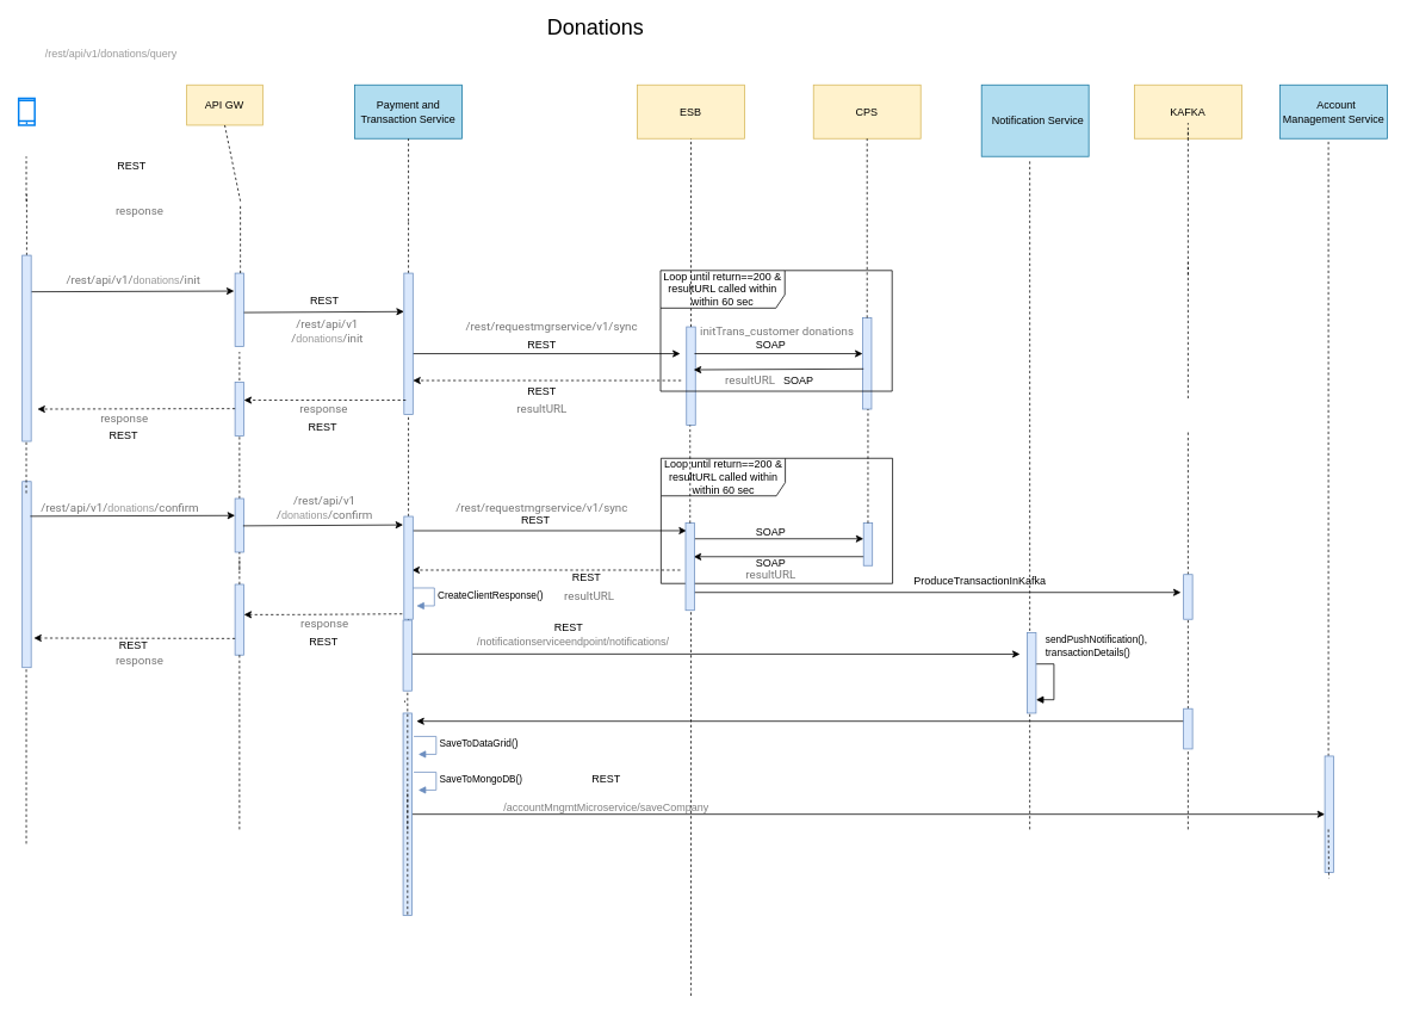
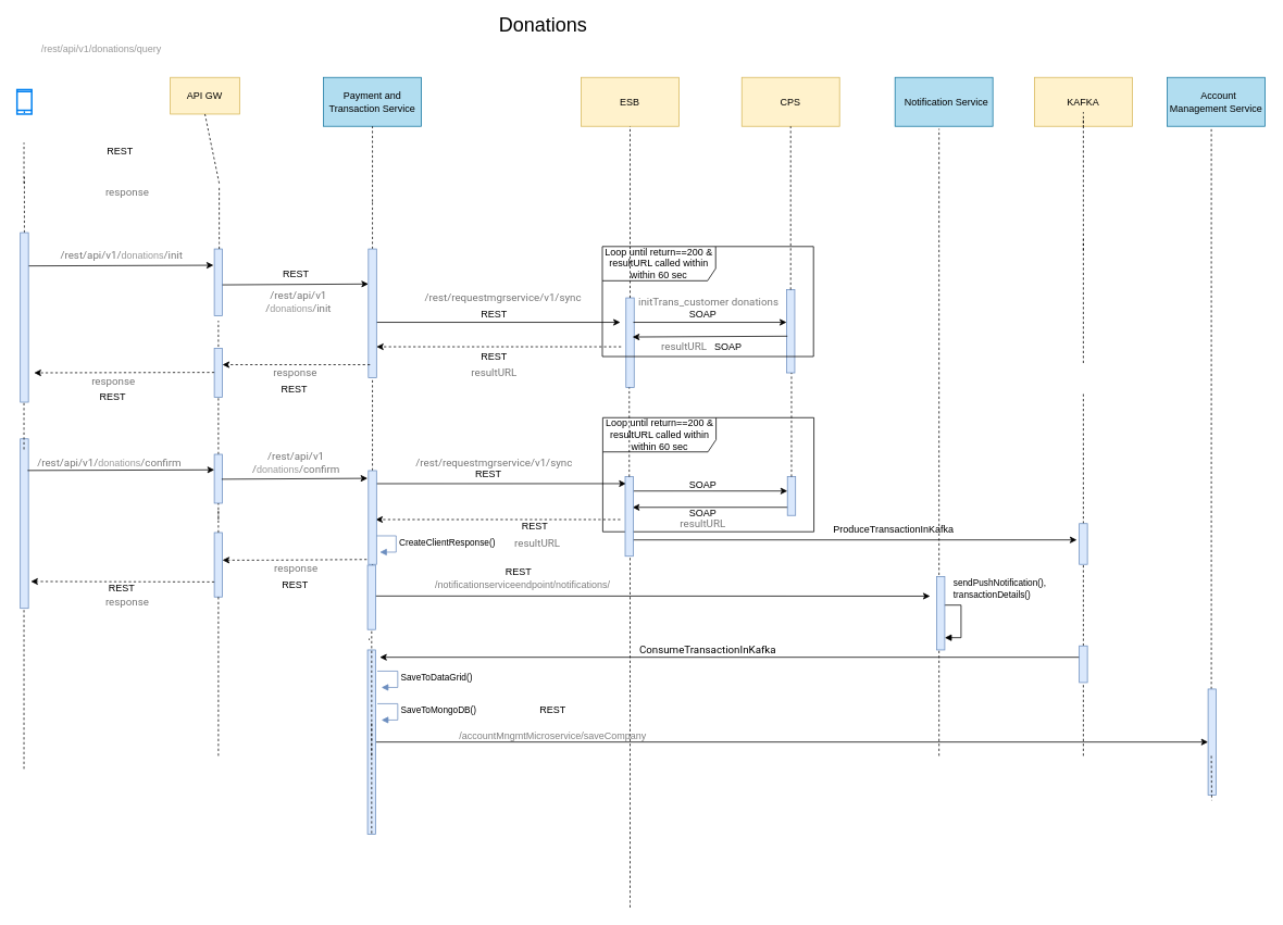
- <mxCell id="13" value="&amp;nbsp; Notification Service" style="rounded=0;whiteSpace=wrap;html=1;fillColor=#b1ddf0;strokeColor=#10739e;" parent="1" vertex="1"><mxGeometry x="1097" y="94.5" width="120" height="80" as="geometry" /></mxCell>
+ <mxCell id="13" value="&amp;nbsp; Notification Service" style="rounded=0;whiteSpace=wrap;html=1;fillColor=#b1ddf0;strokeColor=#10739e;" parent="1" vertex="1"><mxGeometry x="1097" y="94.5" width="120" height="60" as="geometry" /></mxCell>
+ <mxCell id="54" value="&lt;font face=&quot;Roboto, RobotoDraft, Helvetica, Arial, sans-serif&quot;&gt;&lt;span style=&quot;font-size: 13px&quot;&gt;ConsumeTransactionInKafka&lt;/span&gt;&lt;/font&gt;" style="text;html=1;align=center;verticalAlign=middle;resizable=0;points=[];autosize=1;" parent="1" vertex="1"><mxGeometry x="777" y="787" width="180" height="20" as="geometry" /></mxCell>
